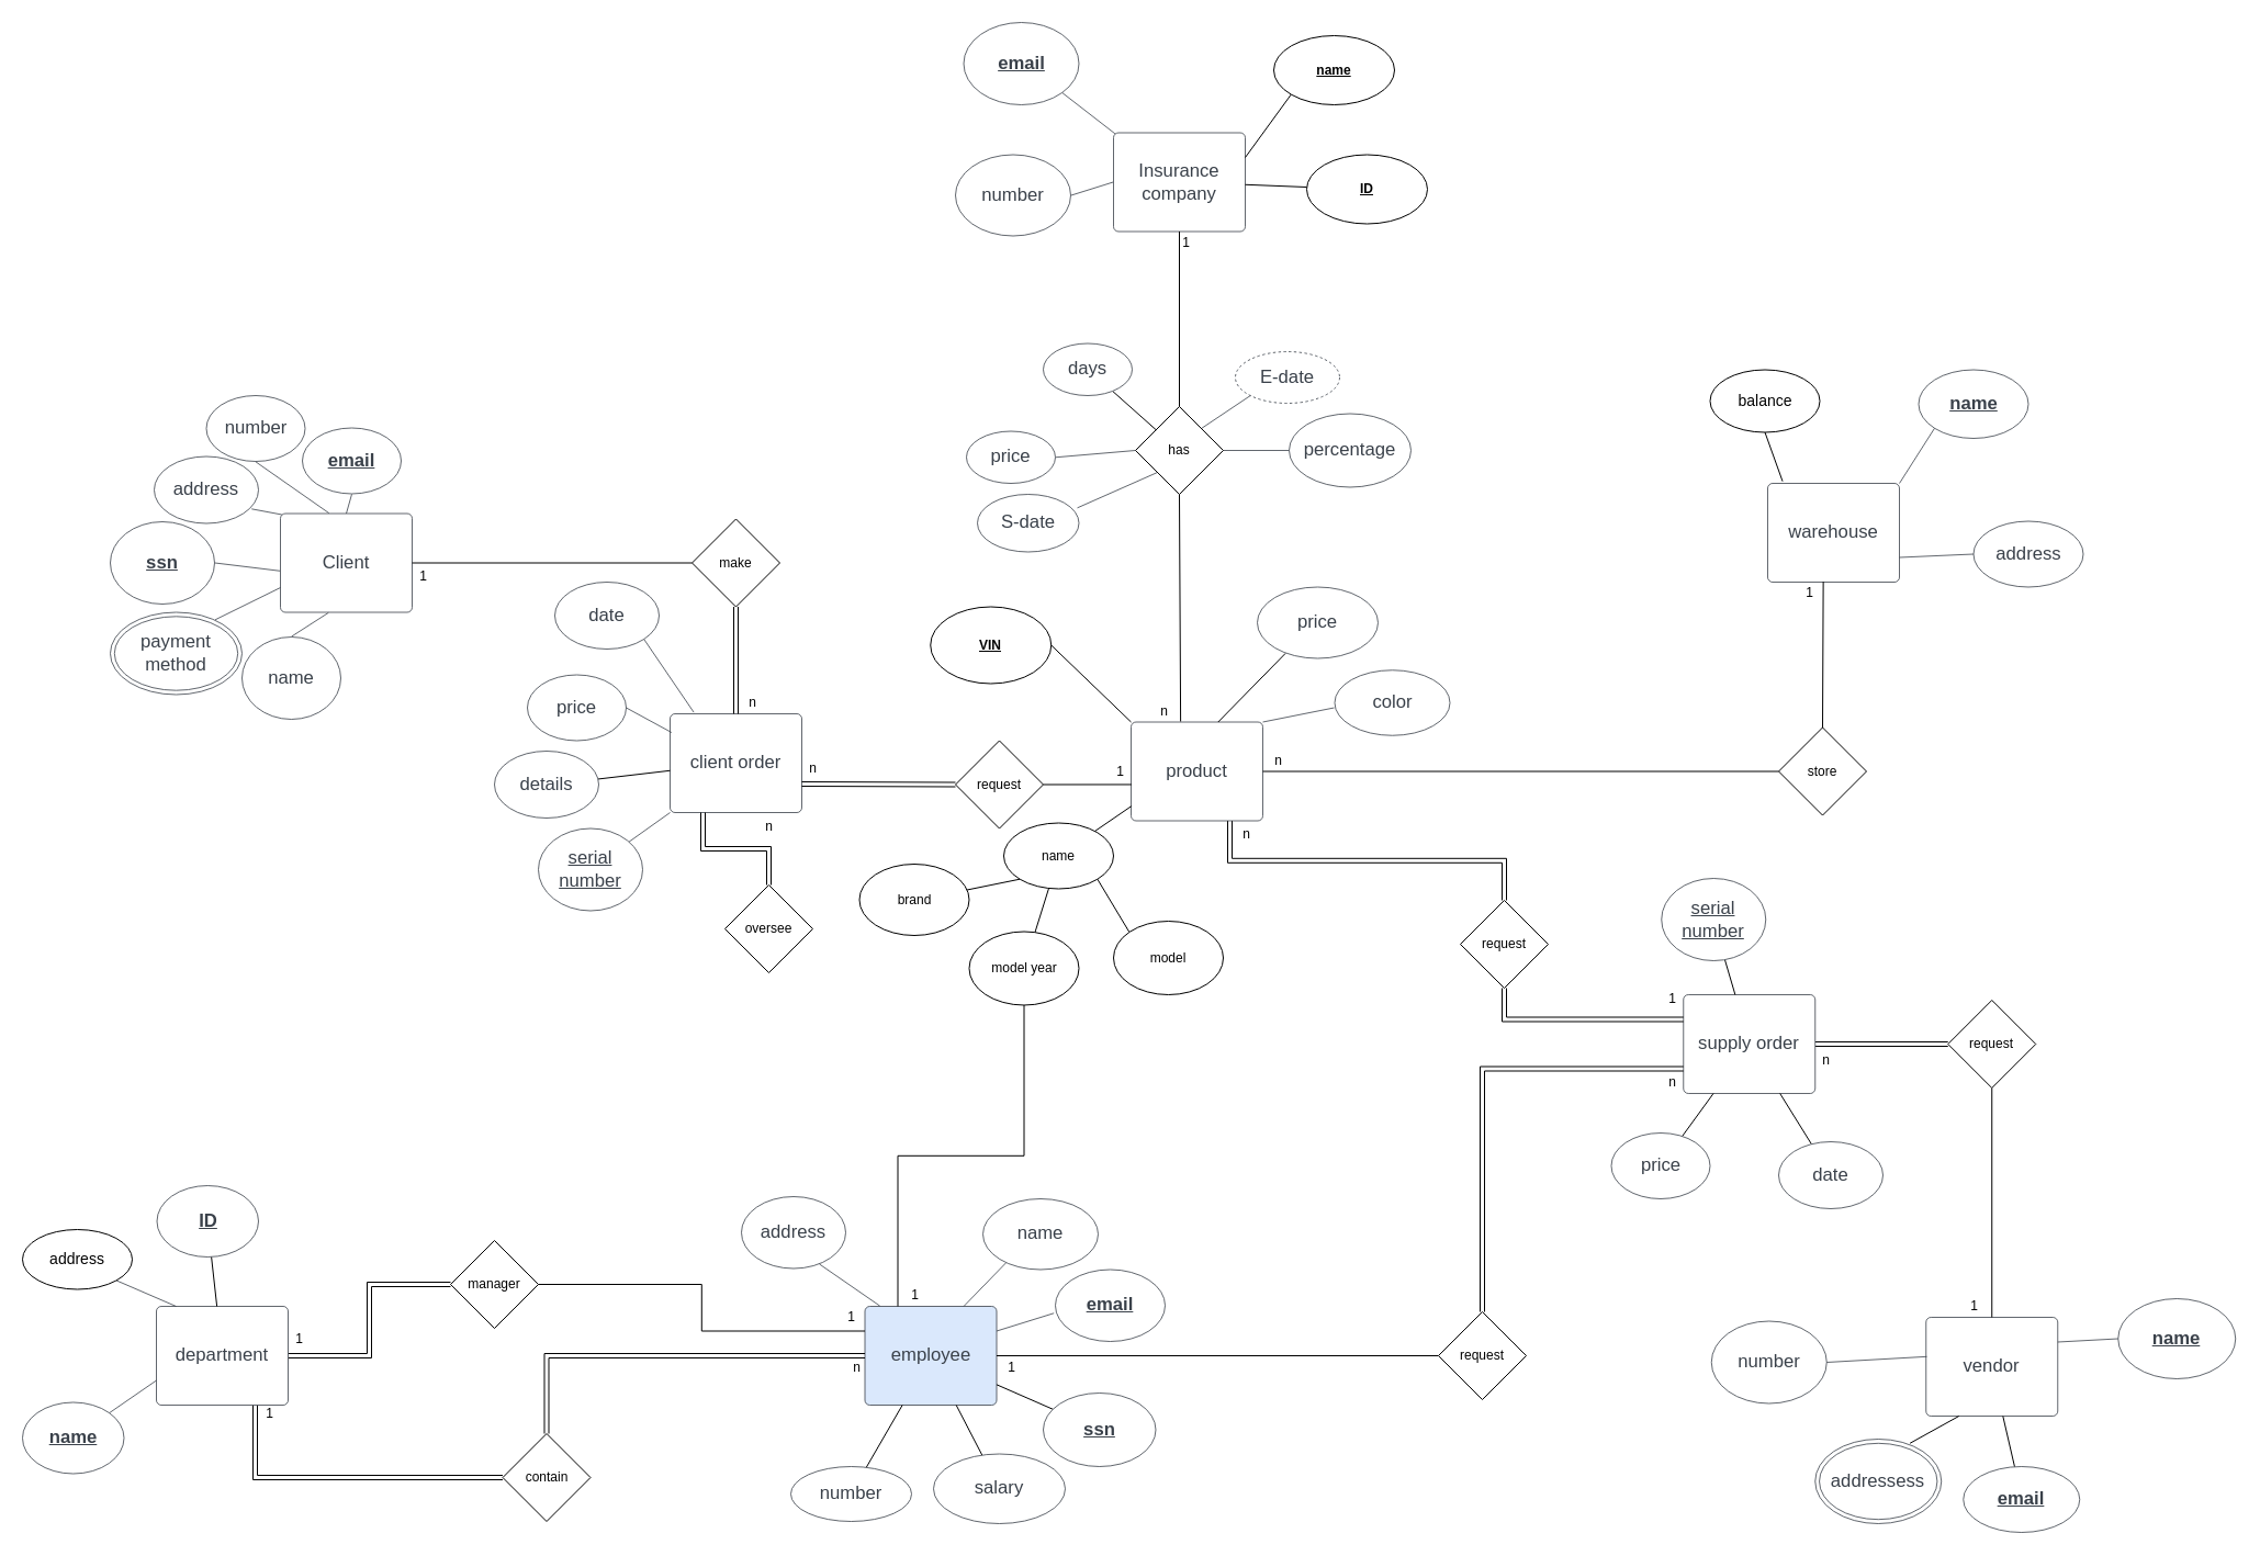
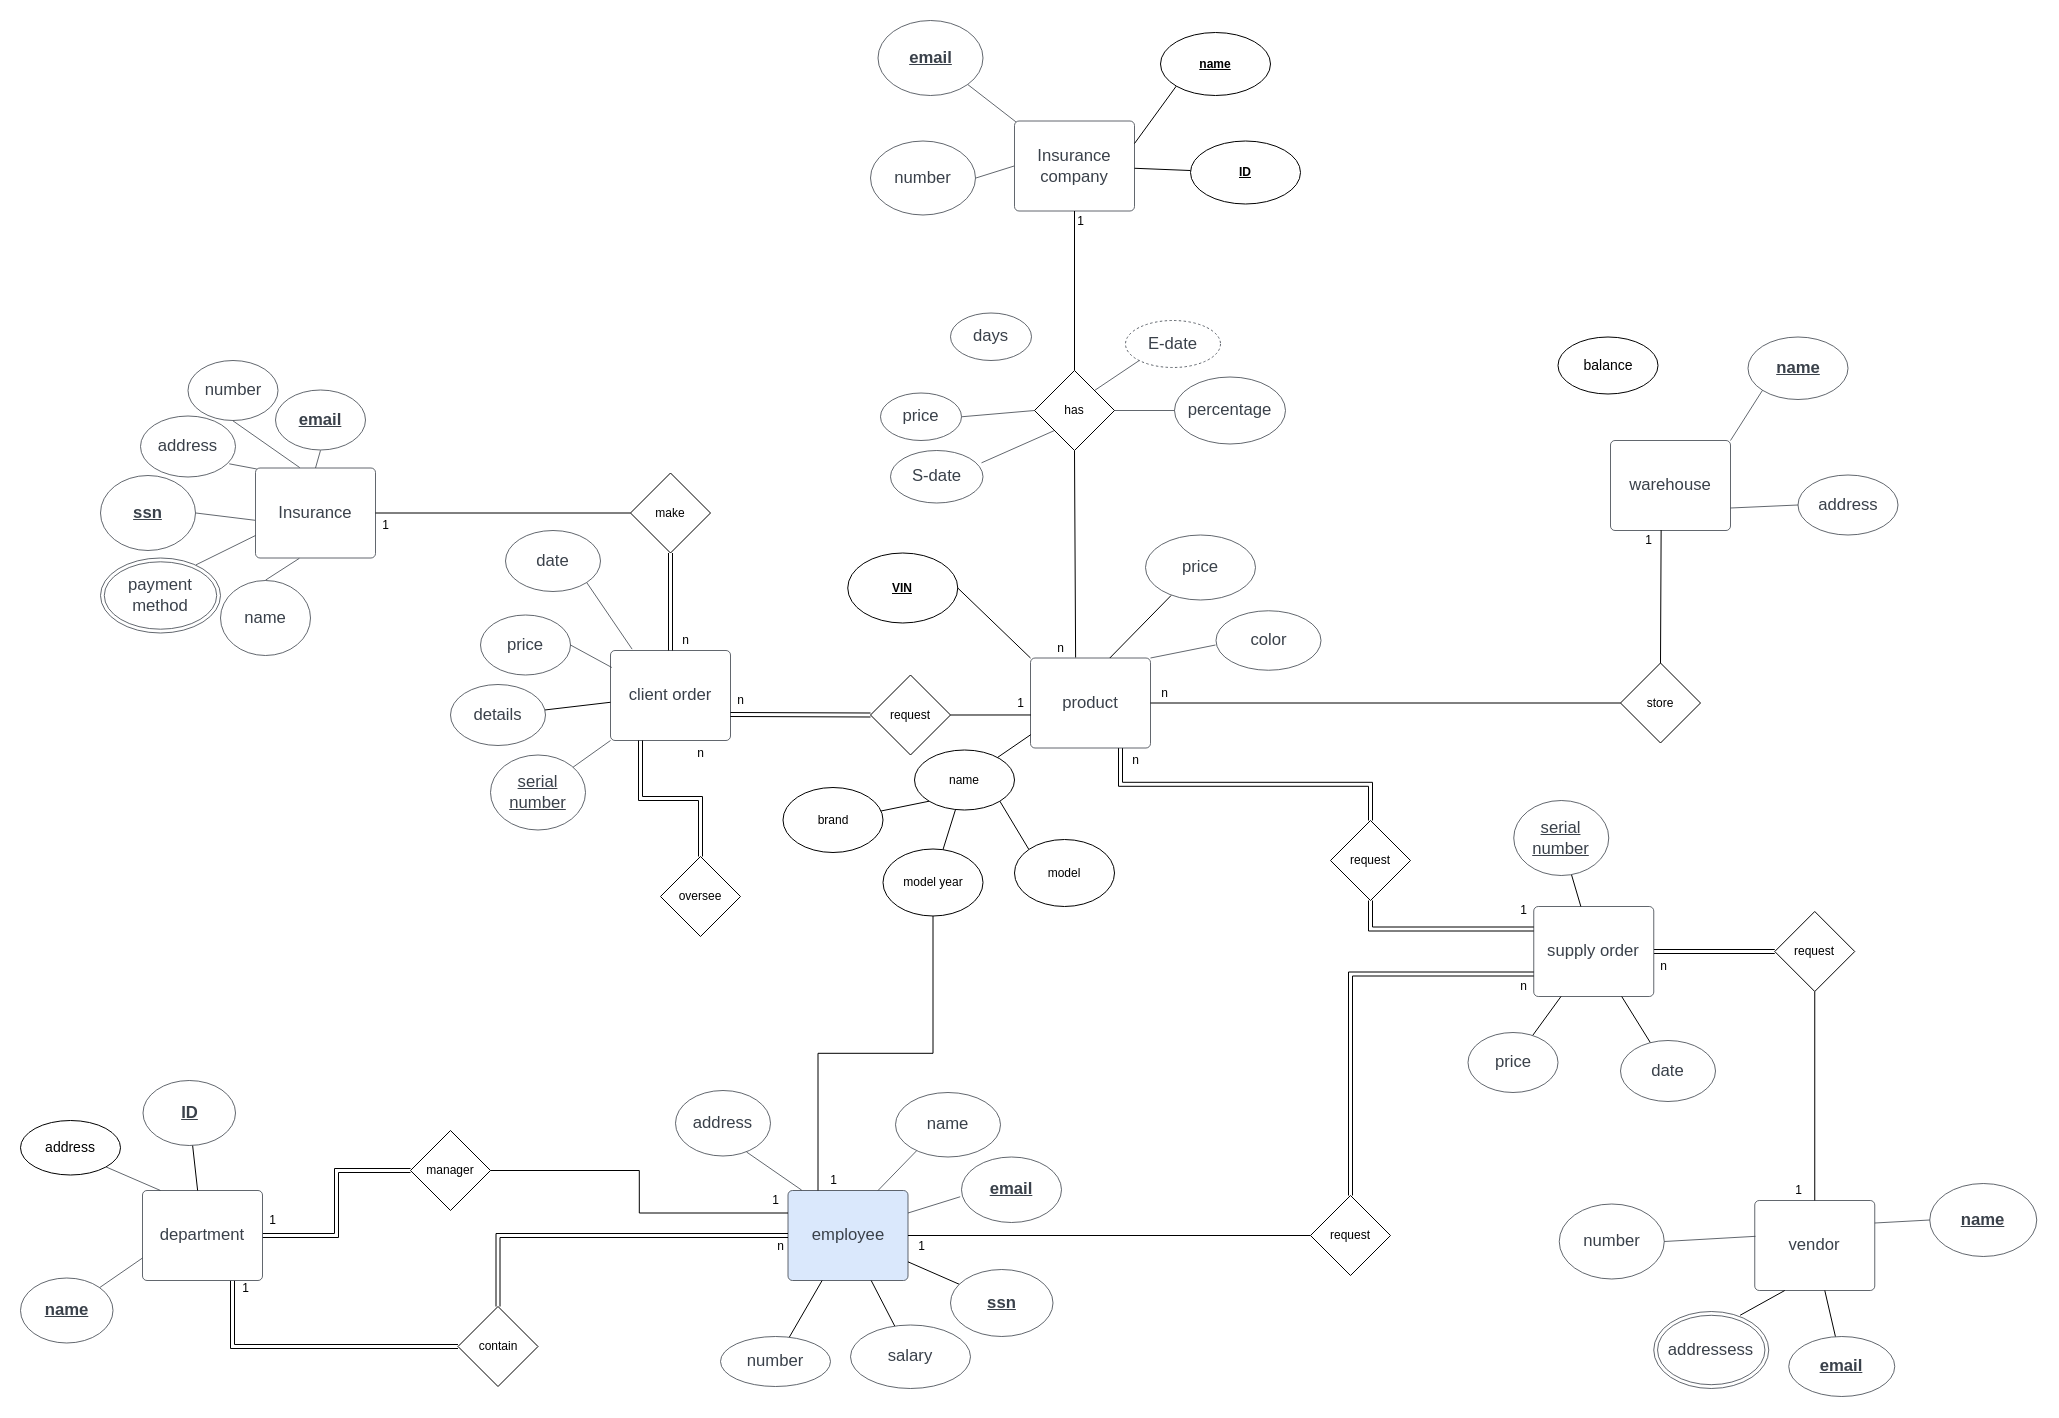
- <mxCell id="128" value="" style="edgeStyle=none;rounded=0;orthogonalLoop=1;jettySize=auto;html=1;endArrow=none;endFill=0;" parent="1" source="129" target="78" edge="1"><mxGeometry relative="1" as="geometry" /></mxCell>
- <mxCell id="113" value="" style="endArrow=none;html=1;rounded=0;strokeColor=default;exitX=0.5;exitY=1;exitDx=0;exitDy=0;entryX=0.113;entryY=-0.02;entryDx=0;entryDy=0;entryPerimeter=0;" parent="1" source="112" target="37" edge="1"><mxGeometry relative="1" as="geometry"><mxPoint x="2467.5" y="610" as="sourcePoint" /><mxPoint x="2627.5" y="610" as="targetPoint" /></mxGeometry></mxCell>
- <mxCell id="2" value="Client" style="html=1;overflow=block;blockSpacing=1;whiteSpace=wrap;fontSize=16.7;fontColor=#3a414a;spacing=9;strokeColor=#3a414a;strokeOpacity=100;rounded=1;absoluteArcSize=1;arcSize=9;strokeWidth=0.8;" parent="1" vertex="1"><mxGeometry x="255" y="467.5" width="120" height="90" as="geometry" /></mxCell>
+ <mxCell id="2" value="Insurance" style="html=1;overflow=block;blockSpacing=1;whiteSpace=wrap;fontSize=16.7;fontColor=#3a414a;spacing=9;strokeColor=#3a414a;strokeOpacity=100;rounded=1;absoluteArcSize=1;arcSize=9;strokeWidth=0.8;" parent="1" vertex="1"><mxGeometry x="255" y="467.5" width="120" height="90" as="geometry" /></mxCell>
- <mxCell id="92" value="oversee" style="rhombus;whiteSpace=wrap;html=1;" parent="1" vertex="1"><mxGeometry x="660" y="806" width="80" height="80" as="geometry" /></mxCell>
+ <mxCell id="92" value="oversee" style="rhombus;whiteSpace=wrap;html=1;" parent="1" vertex="1"><mxGeometry x="660" y="856" width="80" height="80" as="geometry" /></mxCell>
